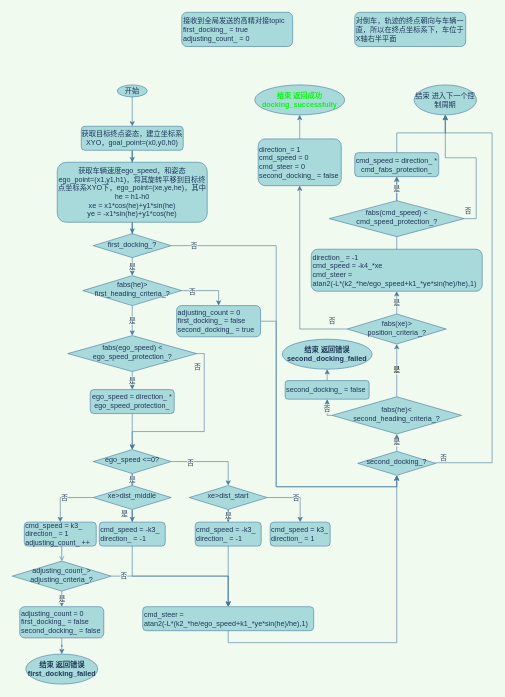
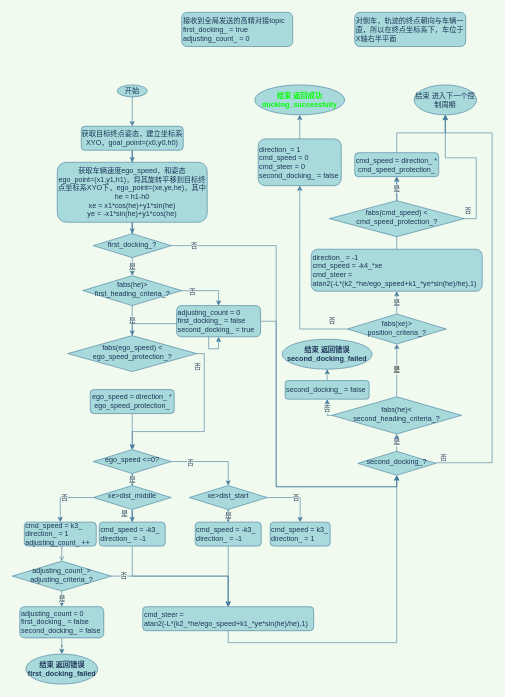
- <mxCell id="54" value="cmd_speed = direction_ * cmd_fabs_protection_" style="rounded=1;whiteSpace=wrap;html=1;fontSize=12;glass=0;strokeWidth=1;shadow=0;fillColor=#A8DADC;strokeColor=#457B9D;fontColor=#1D3557;" parent="1" vertex="1"><mxGeometry x="591" y="254" width="140" height="40" as="geometry" /></mxCell>
+ <mxCell id="54" value="cmd_speed = direction_ * cmd_speed_protection_" style="rounded=1;whiteSpace=wrap;html=1;fontSize=12;glass=0;strokeWidth=1;shadow=0;fillColor=#A8DADC;strokeColor=#457B9D;fontColor=#1D3557;" parent="1" vertex="1"><mxGeometry x="591" y="254" width="140" height="40" as="geometry" /></mxCell>
- <mxCell id="31" value="是" style="edgeStyle=orthogonalEdgeStyle;rounded=0;orthogonalLoop=1;jettySize=auto;html=1;entryX=0.5;entryY=0;entryDx=0;entryDy=0;labelBackgroundColor=#F1FAEE;strokeColor=#457B9D;fontColor=#1D3557;" parent="1" source="34" target="36" edge="1"><mxGeometry relative="1" as="geometry" /></mxCell>
+ <mxCell id="31" value="是" style="edgeStyle=orthogonalEdgeStyle;rounded=0;orthogonalLoop=1;jettySize=auto;html=1;labelBackgroundColor=#F1FAEE;strokeColor=#457B9D;fontColor=#1D3557;" parent="1" source="34" target="41" edge="1"><mxGeometry relative="1" as="geometry" /></mxCell>
